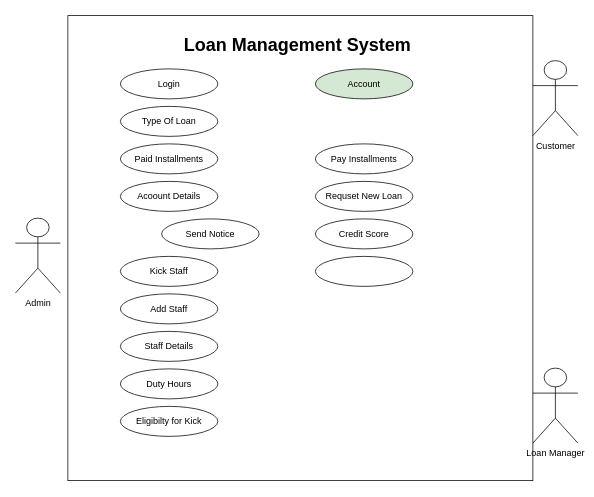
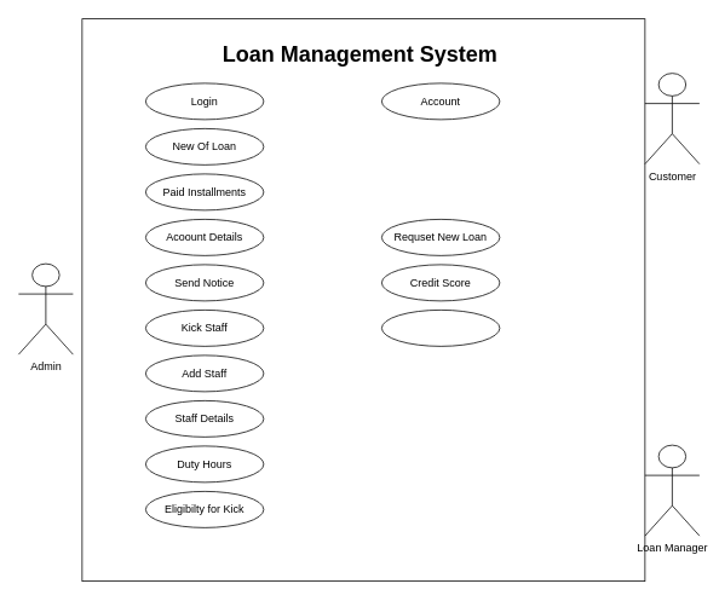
- <mxCell id="16" value="Account&lt;br&gt;" style="ellipse;whiteSpace=wrap;html=1;fillColor=#d5e8d4;" parent="1" vertex="1"><mxGeometry x="420" y="91" width="130" height="40" as="geometry" /></mxCell>
+ <mxCell id="16" value="Account&lt;br&gt;" style="ellipse;whiteSpace=wrap;html=1;" parent="1" vertex="1"><mxGeometry x="420" y="91" width="130" height="40" as="geometry" /></mxCell>
- <mxCell id="7" value="Type Of Loan" style="ellipse;whiteSpace=wrap;html=1;" parent="1" vertex="1"><mxGeometry x="160" y="141" width="130" height="40" as="geometry" /></mxCell>
+ <mxCell id="7" value="New Of Loan" style="ellipse;whiteSpace=wrap;html=1;" parent="1" vertex="1"><mxGeometry x="160" y="141" width="130" height="40" as="geometry" /></mxCell>
- <mxCell id="18" value="Pay Installments" style="ellipse;whiteSpace=wrap;html=1;" parent="1" vertex="1"><mxGeometry x="420" y="191" width="130" height="40" as="geometry" /></mxCell>
- <mxCell id="10" value="Send Notice" style="ellipse;whiteSpace=wrap;html=1;" parent="1" vertex="1"><mxGeometry x="215" y="291" width="130" height="40" as="geometry" /></mxCell>
+ <mxCell id="10" value="Send Notice" style="ellipse;whiteSpace=wrap;html=1;" parent="1" vertex="1"><mxGeometry x="160" y="291" width="130" height="40" as="geometry" /></mxCell>
